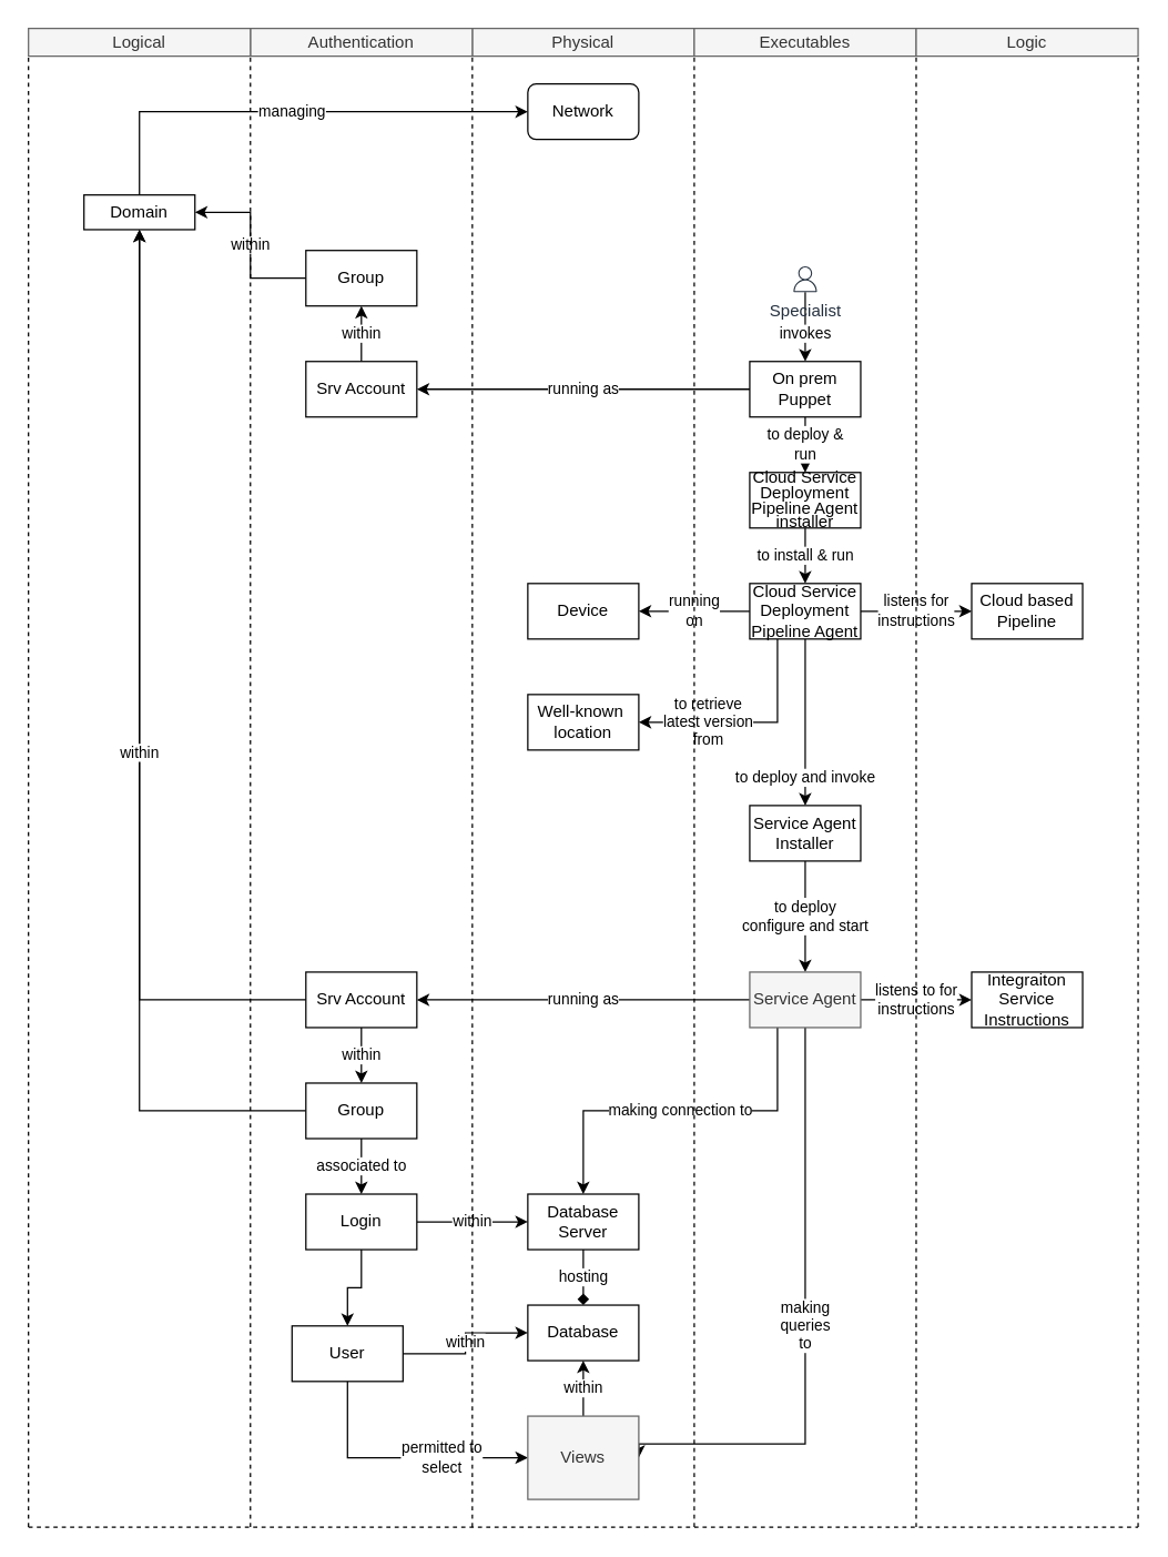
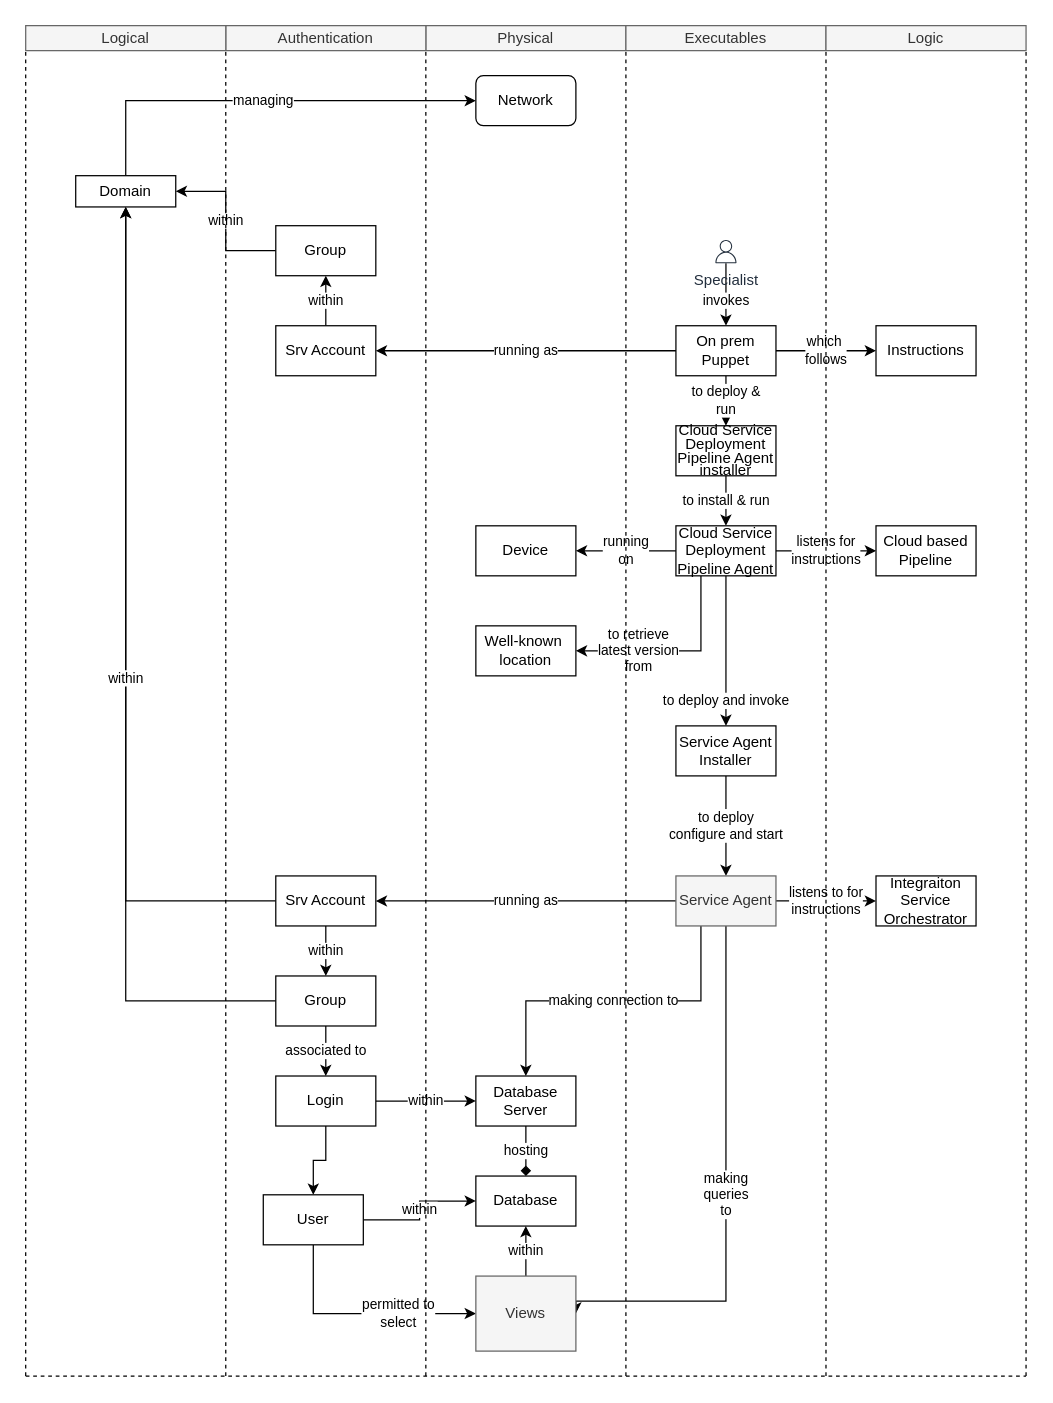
+ <mxCell id="2" value="which&amp;nbsp;&lt;br&gt;follows" style="edgeStyle=orthogonalEdgeStyle;rounded=0;orthogonalLoop=1;jettySize=auto;html=1;entryX=0;entryY=0.5;entryDx=0;entryDy=0;" edge="1" parent="1" source="4" target="5"><mxGeometry relative="1" as="geometry" /></mxCell>
+ <mxCell id="5" value="Instructions" style="rounded=0;whiteSpace=wrap;html=1;" vertex="1" parent="1"><mxGeometry x="700" y="260" width="80" height="40" as="geometry" /></mxCell>
- <mxCell id="14" value="Integraiton Service&lt;br&gt;Instructions" style="rounded=0;whiteSpace=wrap;html=1;" vertex="1" parent="1"><mxGeometry x="700" y="700" width="80" height="40" as="geometry" /></mxCell>
+ <mxCell id="14" value="Integraiton Service&lt;br&gt;Orchestrator" style="rounded=0;whiteSpace=wrap;html=1;" vertex="1" parent="1"><mxGeometry x="700" y="700" width="80" height="40" as="geometry" /></mxCell>
